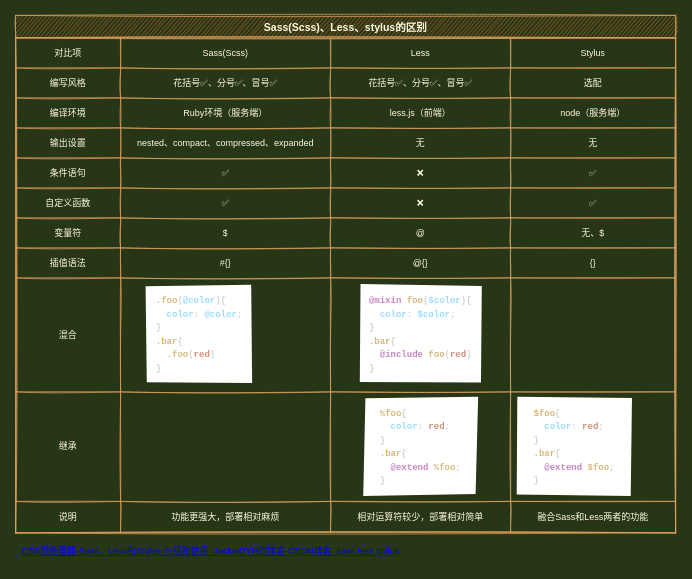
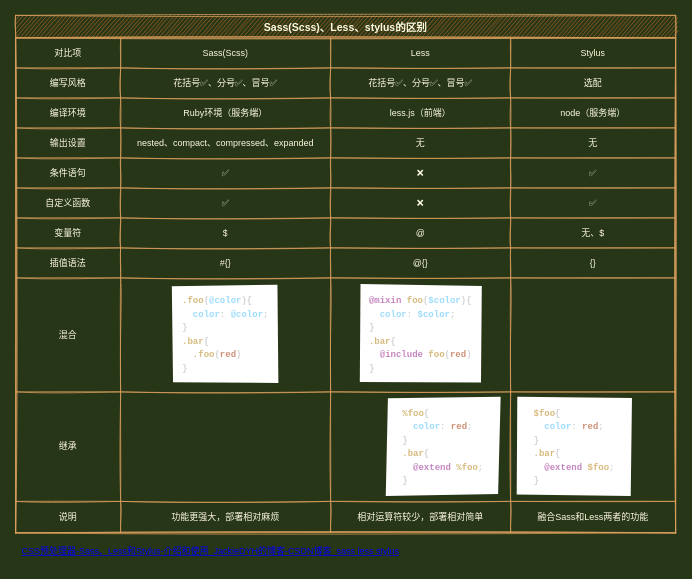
- <mxCell id="59" value="&lt;div style=&quot;color: rgb(212, 212, 212); font-family: Menlo, Monaco, &amp;quot;Courier New&amp;quot;, monospace; text-align: left; line-height: 18px;&quot;&gt;&lt;div&gt;&lt;b&gt;&lt;span style=&quot;color: rgb(215, 186, 125);&quot;&gt;.foo&lt;/span&gt;(&lt;span style=&quot;color: rgb(156, 220, 254);&quot;&gt;@color&lt;/span&gt;){&lt;/b&gt;&lt;/div&gt;&lt;div&gt;&lt;b&gt;&lt;span style=&quot;color: rgb(156, 220, 254);&quot;&gt;&amp;nbsp; color&lt;/span&gt;:&amp;nbsp;&lt;span style=&quot;color: rgb(156, 220, 254);&quot;&gt;@color&lt;/span&gt;;&lt;/b&gt;&lt;/div&gt;&lt;/div&gt;&lt;div style=&quot;color: rgb(212, 212, 212); font-family: Menlo, Monaco, &amp;quot;Courier New&amp;quot;, monospace; text-align: left; line-height: 18px;&quot;&gt;&lt;div&gt;&lt;b&gt;}&lt;/b&gt;&lt;/div&gt;&lt;div&gt;&lt;b&gt;&lt;span style=&quot;color: rgb(215, 186, 125);&quot;&gt;.bar&lt;/span&gt;{&lt;/b&gt;&lt;/div&gt;&lt;div&gt;&lt;b&gt;&lt;span style=&quot;color: rgb(215, 186, 125);&quot;&gt;&amp;nbsp; .foo&lt;/span&gt;(&lt;span style=&quot;color: rgb(206, 145, 120);&quot;&gt;red&lt;/span&gt;)&lt;/b&gt;&lt;/div&gt;&lt;div&gt;&lt;b&gt;}&lt;/b&gt;&lt;/div&gt;&lt;/div&gt;" style="rounded=0;whiteSpace=wrap;html=1;labelBackgroundColor=none;strokeColor=none;fillColor=default;sketch=1;" vertex="1" parent="2"><mxGeometry x="175" y="360" width="140" height="130" as="geometry" /></mxCell>
+ <mxCell id="59" value="&lt;div style=&quot;color: rgb(212, 212, 212); font-family: Menlo, Monaco, &amp;quot;Courier New&amp;quot;, monospace; text-align: left; line-height: 18px;&quot;&gt;&lt;div&gt;&lt;b&gt;&lt;span style=&quot;color: rgb(215, 186, 125);&quot;&gt;.foo&lt;/span&gt;(&lt;span style=&quot;color: rgb(156, 220, 254);&quot;&gt;@color&lt;/span&gt;){&lt;/b&gt;&lt;/div&gt;&lt;div&gt;&lt;b&gt;&lt;span style=&quot;color: rgb(156, 220, 254);&quot;&gt;&amp;nbsp; color&lt;/span&gt;:&amp;nbsp;&lt;span style=&quot;color: rgb(156, 220, 254);&quot;&gt;@color&lt;/span&gt;;&lt;/b&gt;&lt;/div&gt;&lt;/div&gt;&lt;div style=&quot;color: rgb(212, 212, 212); font-family: Menlo, Monaco, &amp;quot;Courier New&amp;quot;, monospace; text-align: left; line-height: 18px;&quot;&gt;&lt;div&gt;&lt;b&gt;}&lt;/b&gt;&lt;/div&gt;&lt;div&gt;&lt;b&gt;&lt;span style=&quot;color: rgb(215, 186, 125);&quot;&gt;.bar&lt;/span&gt;{&lt;/b&gt;&lt;/div&gt;&lt;div&gt;&lt;b&gt;&lt;span style=&quot;color: rgb(215, 186, 125);&quot;&gt;&amp;nbsp; .foo&lt;/span&gt;(&lt;span style=&quot;color: rgb(206, 145, 120);&quot;&gt;red&lt;/span&gt;)&lt;/b&gt;&lt;/div&gt;&lt;div&gt;&lt;b&gt;}&lt;/b&gt;&lt;/div&gt;&lt;/div&gt;" style="rounded=0;whiteSpace=wrap;html=1;labelBackgroundColor=none;strokeColor=none;fillColor=default;sketch=1;" vertex="1" parent="2"><mxGeometry x="210" y="360" width="140" height="130" as="geometry" /></mxCell>
- <mxCell id="61" value="&lt;div style=&quot;color: rgb(212, 212, 212); font-family: Menlo, Monaco, &amp;quot;Courier New&amp;quot;, monospace; text-align: left; line-height: 18px;&quot;&gt;&lt;div&gt;&lt;b&gt;&lt;span style=&quot;color: rgb(215, 186, 125);&quot;&gt;%foo&lt;/span&gt;{&lt;/b&gt;&lt;/div&gt;&lt;div&gt;&lt;b&gt;&lt;span style=&quot;color: rgb(156, 220, 254);&quot;&gt;&amp;nbsp; color&lt;/span&gt;:&amp;nbsp;&lt;/b&gt;&lt;b style=&quot;color: rgb(240, 240, 240);&quot;&gt;&lt;span style=&quot;color: rgb(212, 212, 212); background-color: initial;&quot;&gt;&lt;span style=&quot;color: rgb(206, 145, 120);&quot;&gt;red&lt;/span&gt;&lt;/span&gt;&lt;/b&gt;&lt;b&gt;;&lt;/b&gt;&lt;/div&gt;&lt;/div&gt;&lt;div style=&quot;font-family: Menlo, Monaco, &amp;quot;Courier New&amp;quot;, monospace; text-align: left; line-height: 18px;&quot;&gt;&lt;div style=&quot;color: rgb(212, 212, 212);&quot;&gt;&lt;b&gt;}&lt;/b&gt;&lt;/div&gt;&lt;div style=&quot;color: rgb(212, 212, 212);&quot;&gt;&lt;b&gt;&lt;span style=&quot;color: rgb(215, 186, 125);&quot;&gt;.bar&lt;/span&gt;{&lt;/b&gt;&lt;/div&gt;&lt;div style=&quot;&quot;&gt;&lt;b style=&quot;&quot;&gt;&lt;span style=&quot;color: rgb(215, 186, 125);&quot;&gt;&amp;nbsp; &lt;/span&gt;&lt;font color=&quot;#c586c0&quot;&gt;@extend&lt;/font&gt;&lt;span style=&quot;color: rgb(215, 186, 125);&quot;&gt;&amp;nbsp;%foo&lt;/span&gt;&lt;/b&gt;&lt;b style=&quot;background-color: initial; color: rgb(212, 212, 212);&quot;&gt;;&lt;/b&gt;&lt;/div&gt;&lt;div style=&quot;color: rgb(212, 212, 212);&quot;&gt;&lt;b&gt;}&lt;/b&gt;&lt;/div&gt;&lt;/div&gt;" style="rounded=0;whiteSpace=wrap;html=1;labelBackgroundColor=none;strokeColor=none;fillColor=default;sketch=1;" vertex="1" parent="2"><mxGeometry x="465" y="510" width="150" height="130" as="geometry" /></mxCell>
+ <mxCell id="61" value="&lt;div style=&quot;color: rgb(212, 212, 212); font-family: Menlo, Monaco, &amp;quot;Courier New&amp;quot;, monospace; text-align: left; line-height: 18px;&quot;&gt;&lt;div&gt;&lt;b&gt;&lt;span style=&quot;color: rgb(215, 186, 125);&quot;&gt;%foo&lt;/span&gt;{&lt;/b&gt;&lt;/div&gt;&lt;div&gt;&lt;b&gt;&lt;span style=&quot;color: rgb(156, 220, 254);&quot;&gt;&amp;nbsp; color&lt;/span&gt;:&amp;nbsp;&lt;/b&gt;&lt;b style=&quot;color: rgb(240, 240, 240);&quot;&gt;&lt;span style=&quot;color: rgb(212, 212, 212); background-color: initial;&quot;&gt;&lt;span style=&quot;color: rgb(206, 145, 120);&quot;&gt;red&lt;/span&gt;&lt;/span&gt;&lt;/b&gt;&lt;b&gt;;&lt;/b&gt;&lt;/div&gt;&lt;/div&gt;&lt;div style=&quot;font-family: Menlo, Monaco, &amp;quot;Courier New&amp;quot;, monospace; text-align: left; line-height: 18px;&quot;&gt;&lt;div style=&quot;color: rgb(212, 212, 212);&quot;&gt;&lt;b&gt;}&lt;/b&gt;&lt;/div&gt;&lt;div style=&quot;color: rgb(212, 212, 212);&quot;&gt;&lt;b&gt;&lt;span style=&quot;color: rgb(215, 186, 125);&quot;&gt;.bar&lt;/span&gt;{&lt;/b&gt;&lt;/div&gt;&lt;div style=&quot;&quot;&gt;&lt;b style=&quot;&quot;&gt;&lt;span style=&quot;color: rgb(215, 186, 125);&quot;&gt;&amp;nbsp; &lt;/span&gt;&lt;font color=&quot;#c586c0&quot;&gt;@extend&lt;/font&gt;&lt;span style=&quot;color: rgb(215, 186, 125);&quot;&gt;&amp;nbsp;%foo&lt;/span&gt;&lt;/b&gt;&lt;b style=&quot;background-color: initial; color: rgb(212, 212, 212);&quot;&gt;;&lt;/b&gt;&lt;/div&gt;&lt;div style=&quot;color: rgb(212, 212, 212);&quot;&gt;&lt;b&gt;}&lt;/b&gt;&lt;/div&gt;&lt;/div&gt;" style="rounded=0;whiteSpace=wrap;html=1;labelBackgroundColor=none;strokeColor=none;fillColor=default;sketch=1;" vertex="1" parent="2"><mxGeometry x="495" y="510" width="150" height="130" as="geometry" /></mxCell>
